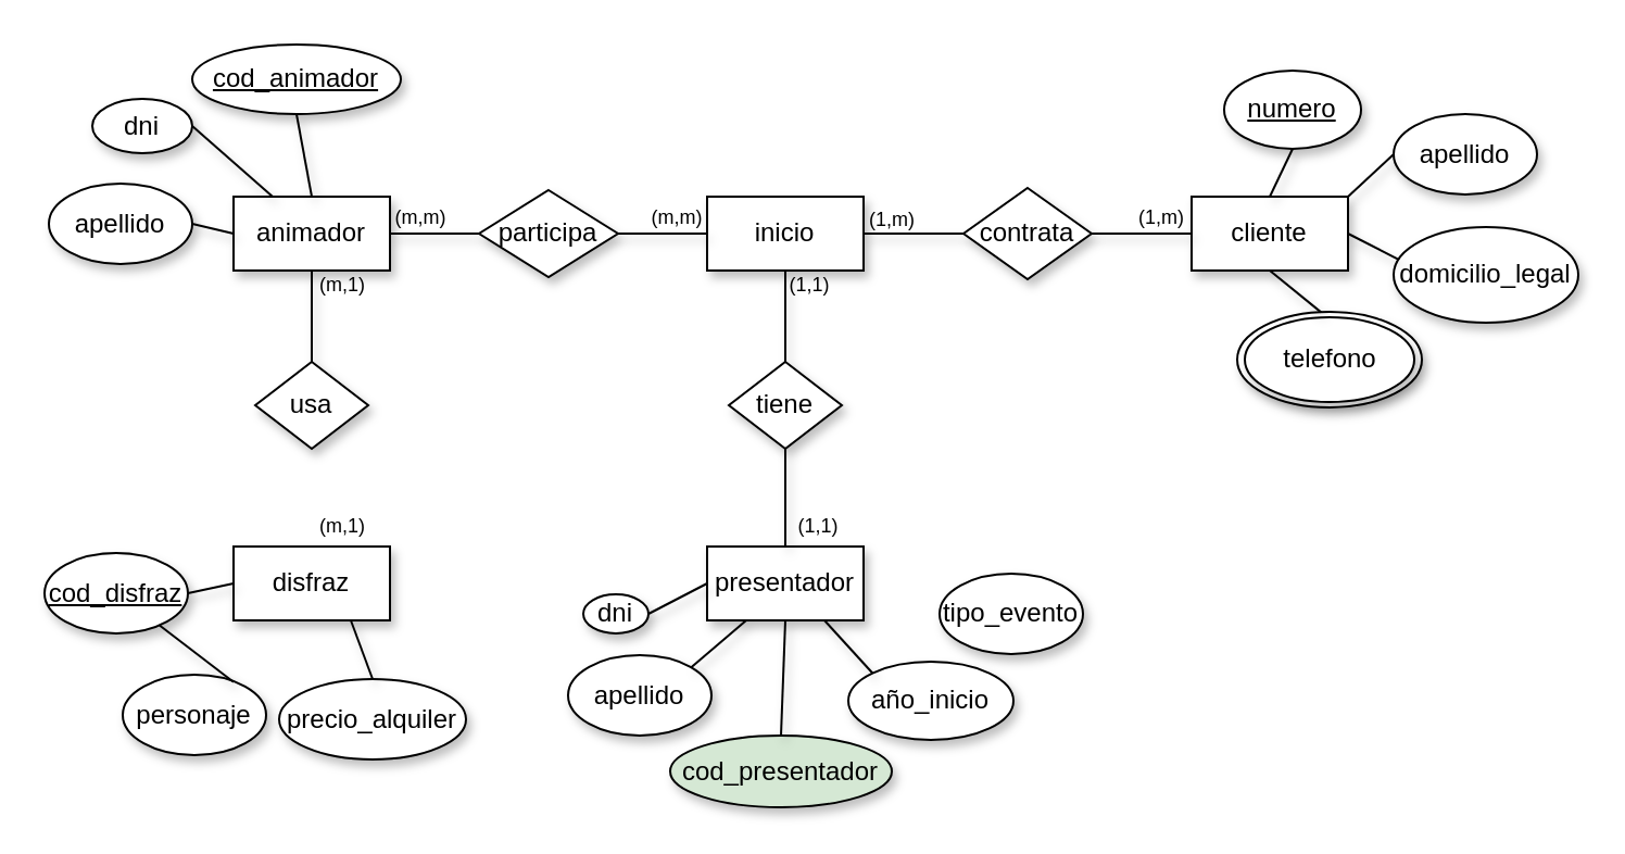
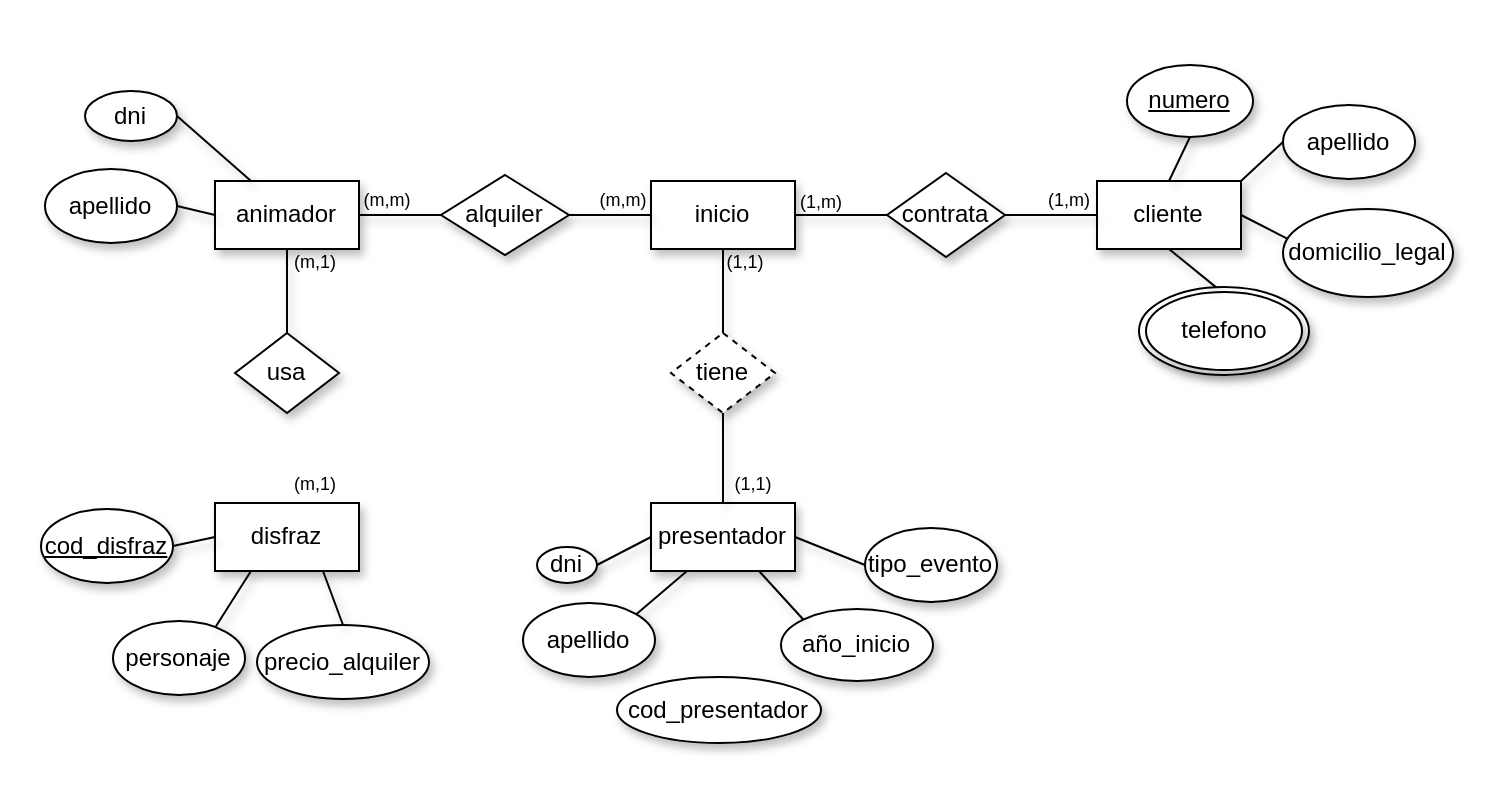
- <mxCell id="26" value="&lt;u&gt;cod_animador&lt;/u&gt;" style="ellipse;whiteSpace=wrap;html=1;shadow=1;" vertex="1" parent="1"><mxGeometry x="88" y="20" width="96" height="32" as="geometry" /></mxCell>
- <mxCell id="43" value="" style="endArrow=none;html=1;rounded=0;entryX=0.5;entryY=1;entryDx=0;entryDy=0;exitX=0.5;exitY=0;exitDx=0;exitDy=0;shadow=1;" edge="1" parent="1" source="9" target="26"><mxGeometry width="50" height="50" relative="1" as="geometry"><mxPoint x="98" y="128" as="sourcePoint" /><mxPoint x="148" y="78" as="targetPoint" /></mxGeometry></mxCell>
- <mxCell id="14" value="participa" style="rhombus;whiteSpace=wrap;html=1;shadow=1;" vertex="1" parent="1"><mxGeometry x="220" y="87" width="64" height="40" as="geometry" /></mxCell>
+ <mxCell id="14" value="alquiler" style="rhombus;whiteSpace=wrap;html=1;shadow=1;" vertex="1" parent="1"><mxGeometry x="220" y="87" width="64" height="40" as="geometry" /></mxCell>
- <mxCell id="12" value="tiene" style="rhombus;whiteSpace=wrap;html=1;shadow=1;" vertex="1" parent="1"><mxGeometry x="335" y="166" width="52" height="40" as="geometry" /></mxCell>
+ <mxCell id="12" value="tiene" style="rhombus;whiteSpace=wrap;html=1;shadow=1;dashed=1;" vertex="1" parent="1"><mxGeometry x="335" y="166" width="52" height="40" as="geometry" /></mxCell>
+ <mxCell id="53" value="" style="endArrow=none;html=1;rounded=0;entryX=0;entryY=0.5;entryDx=0;entryDy=0;exitX=1;exitY=0.5;exitDx=0;exitDy=0;shadow=1;" edge="1" parent="1" source="6" target="35"><mxGeometry width="50" height="50" relative="1" as="geometry"><mxPoint x="345" y="333" as="sourcePoint" /><mxPoint x="395" y="283" as="targetPoint" /></mxGeometry></mxCell>
- <mxCell id="47" value="" style="endArrow=none;html=1;rounded=0;exitX=0.773;exitY=0.091;exitDx=0;exitDy=0;exitPerimeter=0;shadow=1;" edge="1" parent="1" source="30" target="29"><mxGeometry width="50" height="50" relative="1" as="geometry"><mxPoint x="91" y="341" as="sourcePoint" /><mxPoint x="141" y="291" as="targetPoint" /></mxGeometry></mxCell>
+ <mxCell id="47" value="" style="endArrow=none;html=1;rounded=0;entryX=0.25;entryY=1;entryDx=0;entryDy=0;exitX=0.773;exitY=0.091;exitDx=0;exitDy=0;exitPerimeter=0;shadow=1;" edge="1" parent="1" source="30" target="10"><mxGeometry width="50" height="50" relative="1" as="geometry"><mxPoint x="91" y="341" as="sourcePoint" /><mxPoint x="141" y="291" as="targetPoint" /></mxGeometry></mxCell>
- <mxCell id="51" value="" style="endArrow=none;html=1;rounded=0;entryX=0.5;entryY=1;entryDx=0;entryDy=0;exitX=0.5;exitY=0;exitDx=0;exitDy=0;shadow=1;" edge="1" parent="1" source="36" target="6"><mxGeometry width="50" height="50" relative="1" as="geometry"><mxPoint x="316" y="329" as="sourcePoint" /><mxPoint x="366" y="279" as="targetPoint" /></mxGeometry></mxCell>
- <mxCell id="36" value="cod_presentador" style="ellipse;whiteSpace=wrap;html=1;shadow=1;fillColor=#d5e8d4;" vertex="1" parent="1"><mxGeometry x="308" y="338" width="102" height="33" as="geometry" /></mxCell>
+ <mxCell id="36" value="cod_presentador" style="ellipse;whiteSpace=wrap;html=1;shadow=1;" vertex="1" parent="1"><mxGeometry x="308" y="338" width="102" height="33" as="geometry" /></mxCell>
